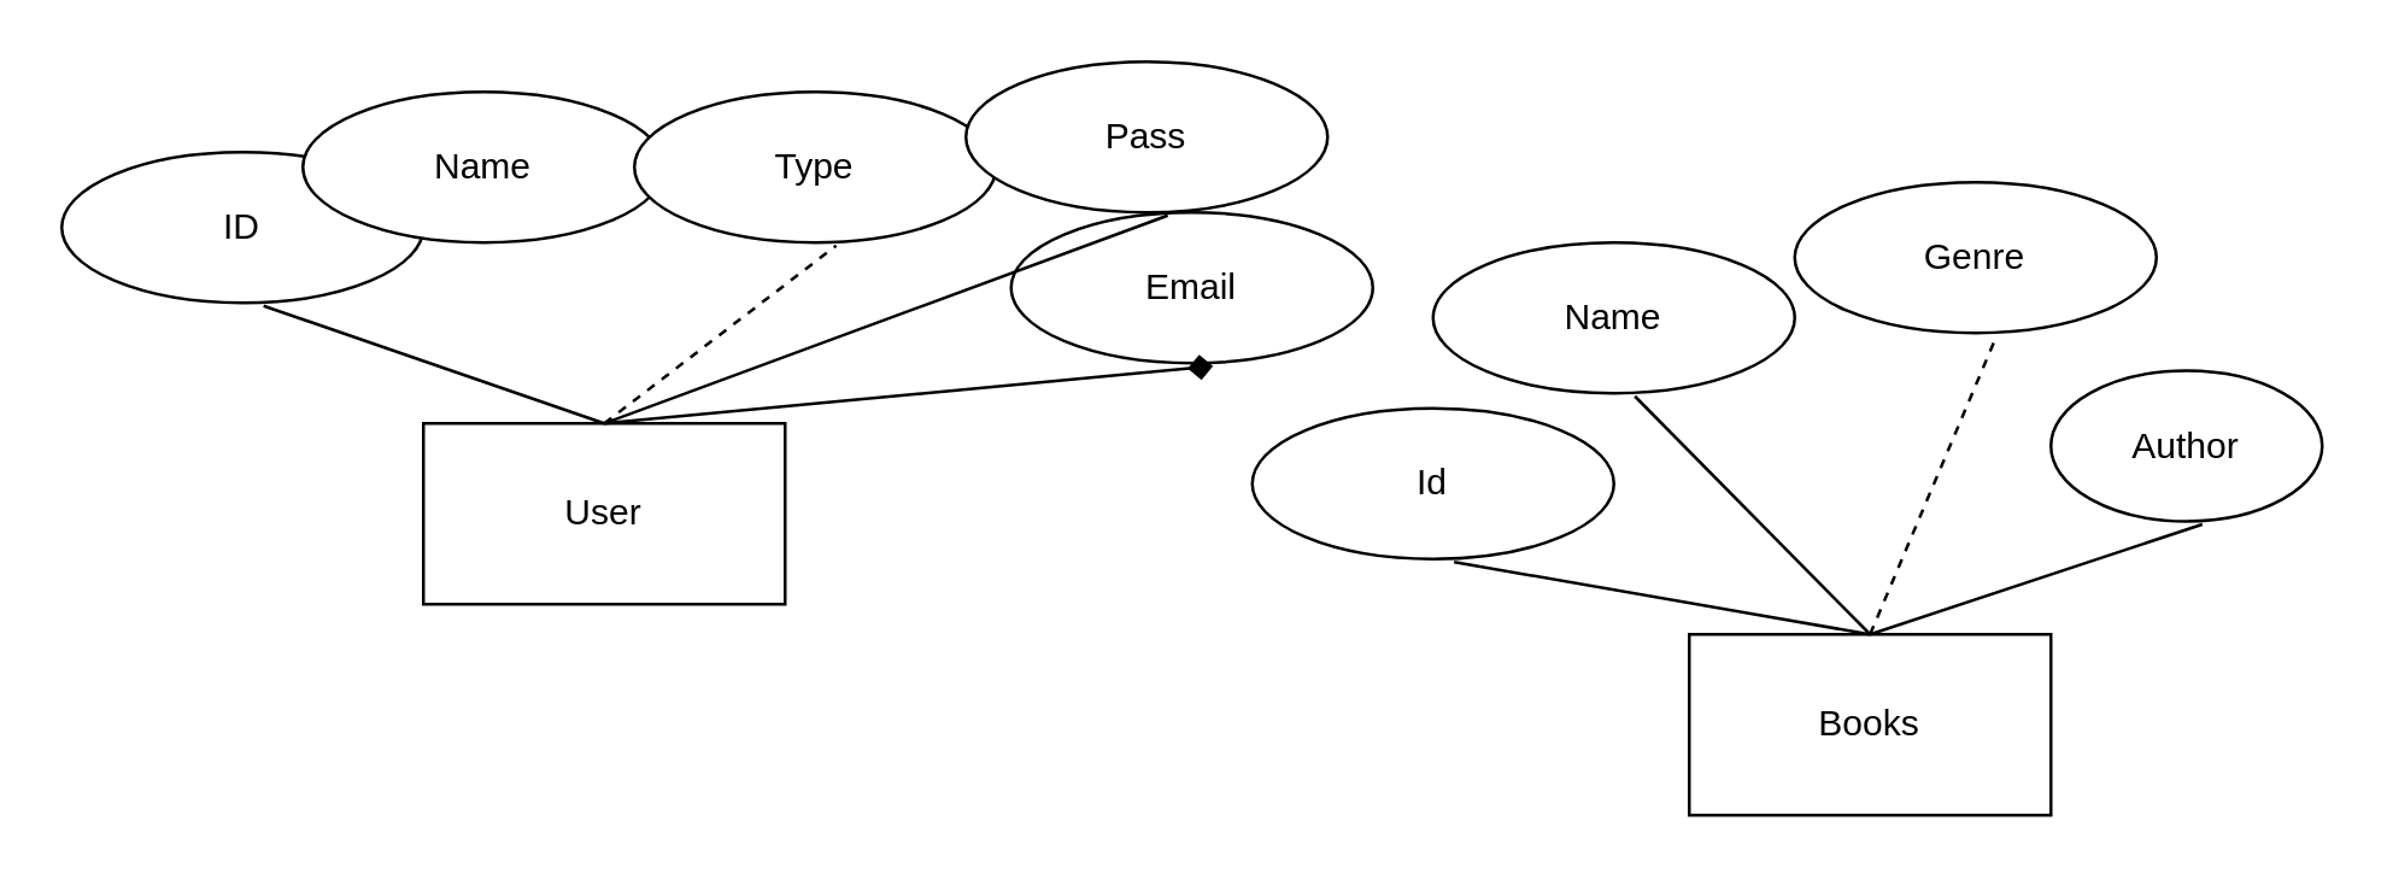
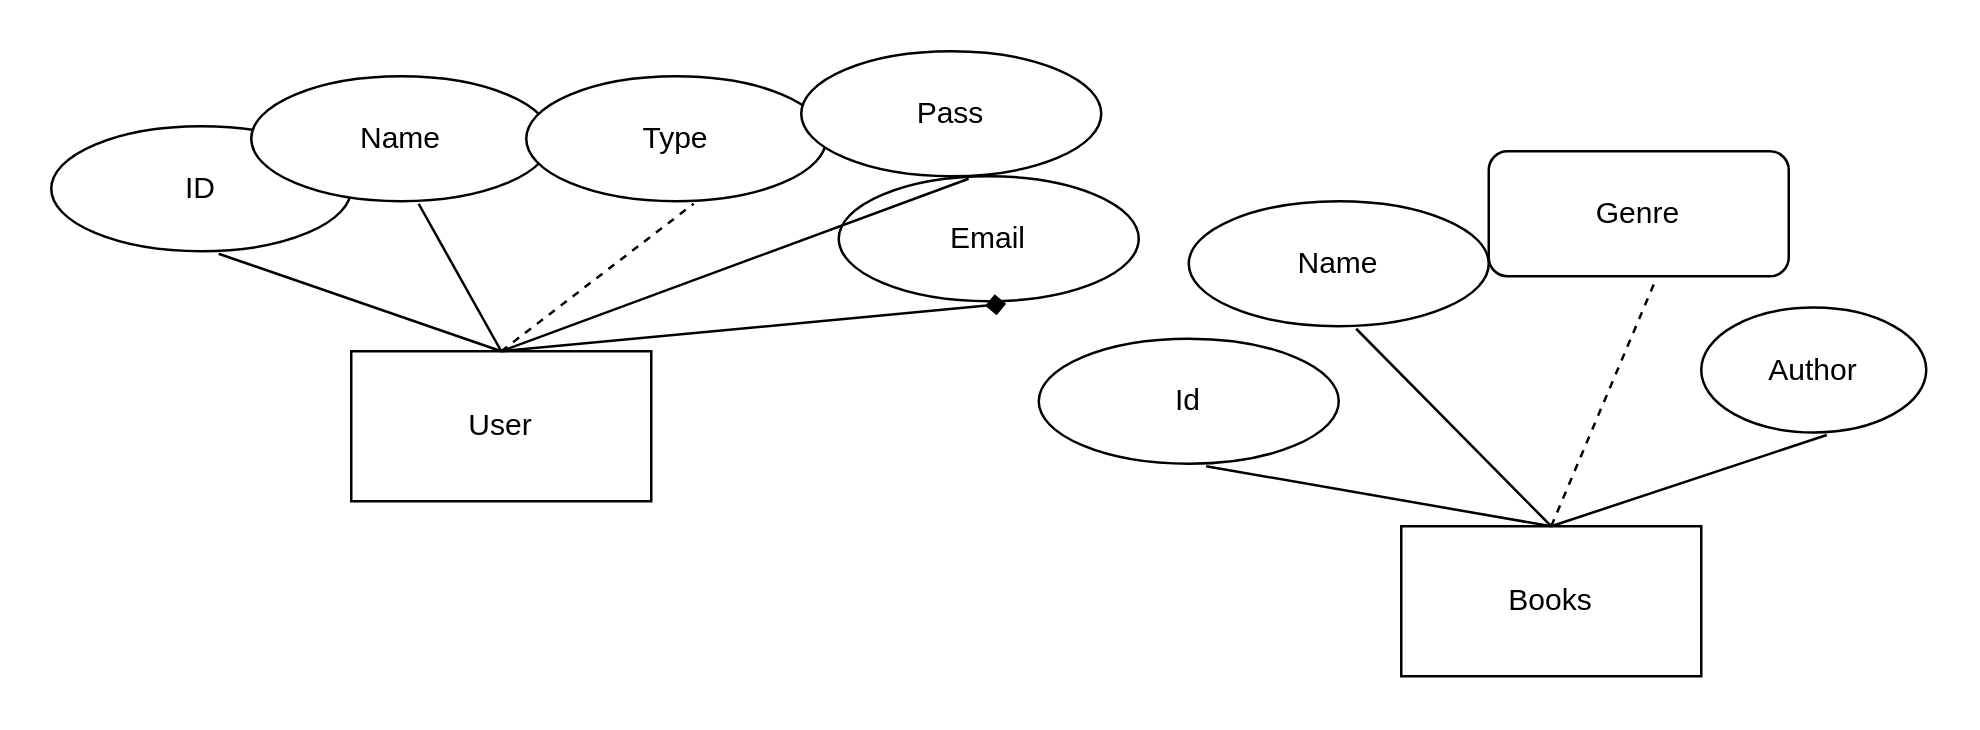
- <mxCell id="18" value="Genre" style="ellipse;whiteSpace=wrap;html=1;" vertex="1" parent="1"><mxGeometry x="595" y="60" width="120" height="50" as="geometry" /></mxCell>
+ <mxCell id="18" value="Genre" style="whiteSpace=wrap;html=1;rounded=1;" vertex="1" parent="1"><mxGeometry x="595" y="60" width="120" height="50" as="geometry" /></mxCell>
+ <mxCell id="6" value="" style="endArrow=none;html=1;rounded=0;entryX=0.558;entryY=1.02;entryDx=0;entryDy=0;entryPerimeter=0;exitX=0.5;exitY=0;exitDx=0;exitDy=0;" edge="1" target="5" parent="1" source="2"><mxGeometry width="50" height="50" relative="1" as="geometry"><mxPoint x="280" y="120" as="sourcePoint" /><mxPoint x="500" y="230" as="targetPoint" /></mxGeometry></mxCell>
